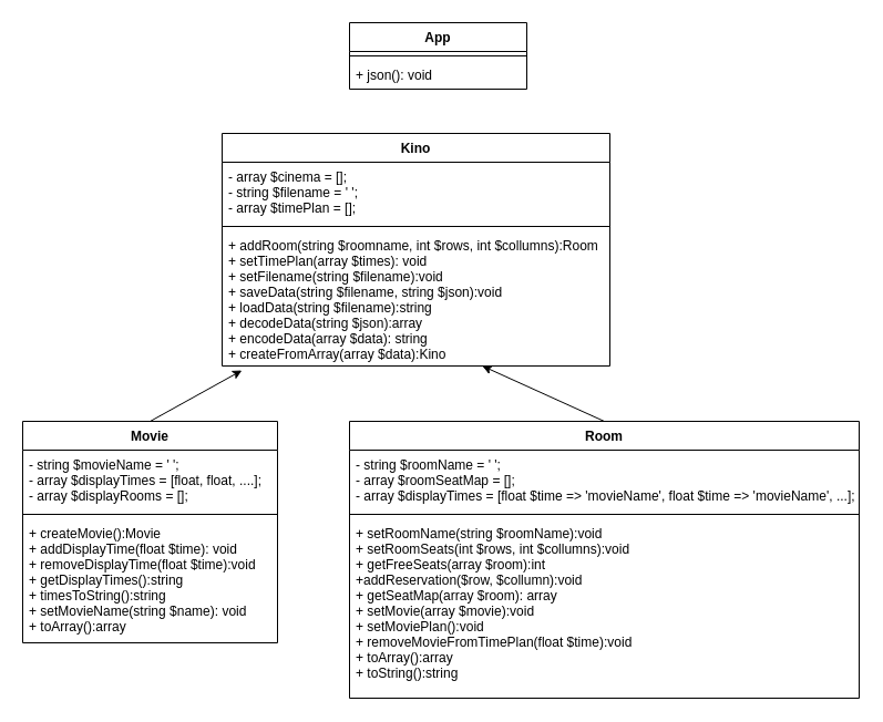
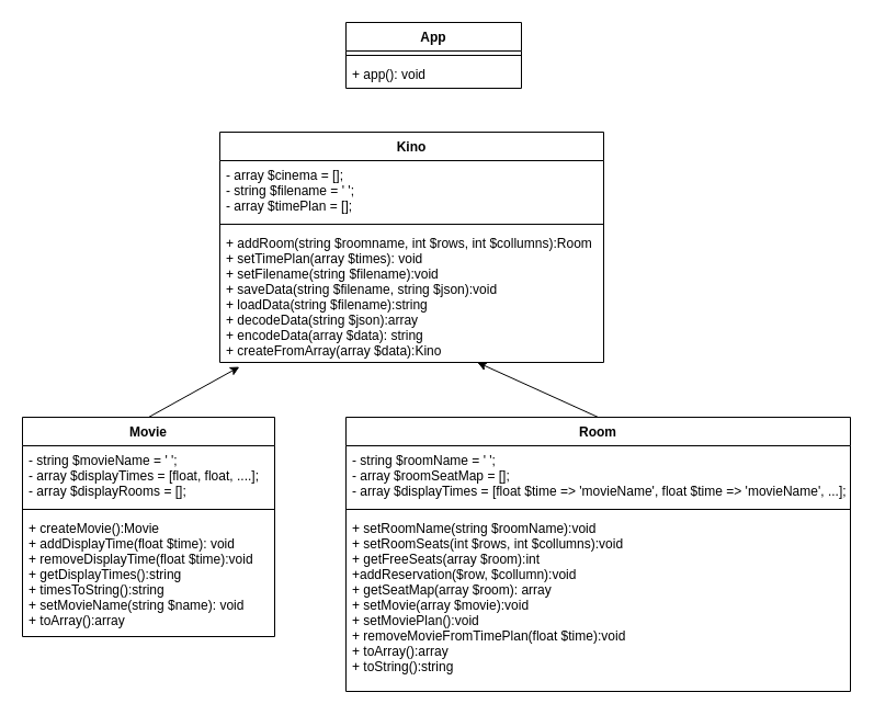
- <mxCell id="8" value="+ json(): void" style="text;strokeColor=none;fillColor=none;align=left;verticalAlign=top;spacingLeft=4;spacingRight=4;overflow=hidden;rotatable=0;points=[[0,0.5],[1,0.5]];portConstraint=eastwest;" parent="6" vertex="1"><mxGeometry y="34" width="160" height="26" as="geometry" /></mxCell>
+ <mxCell id="8" value="+ app(): void" style="text;strokeColor=none;fillColor=none;align=left;verticalAlign=top;spacingLeft=4;spacingRight=4;overflow=hidden;rotatable=0;points=[[0,0.5],[1,0.5]];portConstraint=eastwest;" parent="6" vertex="1"><mxGeometry y="34" width="160" height="26" as="geometry" /></mxCell>
